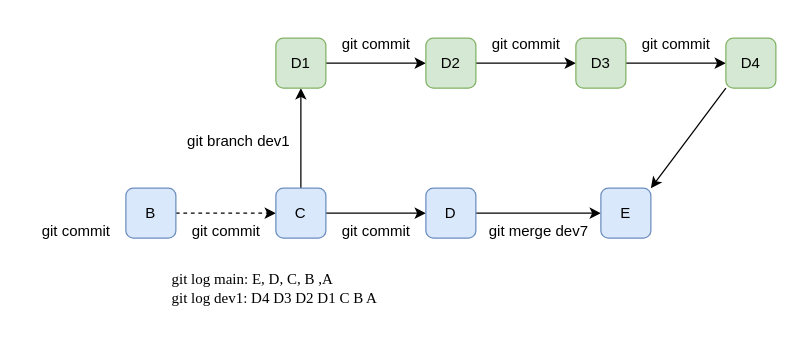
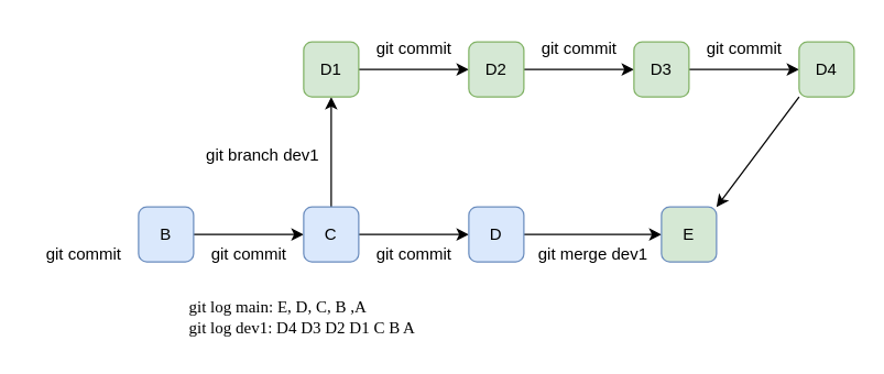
- <mxCell id="2" value="" style="edgeStyle=orthogonalEdgeStyle;rounded=0;orthogonalLoop=1;jettySize=auto;html=1;dashed=1;" edge="1" parent="1" source="3" target="6"><mxGeometry relative="1" as="geometry" /></mxCell>
+ <mxCell id="2" value="" style="edgeStyle=orthogonalEdgeStyle;rounded=0;orthogonalLoop=1;jettySize=auto;html=1;" edge="1" parent="1" source="3" target="6"><mxGeometry relative="1" as="geometry" /></mxCell>
- <mxCell id="9" value="E" style="rounded=1;whiteSpace=wrap;html=1;fillColor=#dae8fc;strokeColor=#6c8ebf;" vertex="1" parent="1"><mxGeometry x="480" y="150" width="40" height="40" as="geometry" /></mxCell>
+ <mxCell id="9" value="E" style="rounded=1;whiteSpace=wrap;html=1;fillColor=#d5e8d4;strokeColor=#6c8ebf;" vertex="1" parent="1"><mxGeometry x="480" y="150" width="40" height="40" as="geometry" /></mxCell>
- <mxCell id="19" value="git merge dev7" style="text;html=1;align=center;verticalAlign=middle;resizable=0;points=[];autosize=1;strokeColor=none;fillColor=none;" vertex="1" parent="1"><mxGeometry x="380" y="170" width="100" height="30" as="geometry" /></mxCell>
+ <mxCell id="19" value="git merge dev1" style="text;html=1;align=center;verticalAlign=middle;resizable=0;points=[];autosize=1;strokeColor=none;fillColor=none;" vertex="1" parent="1"><mxGeometry x="380" y="170" width="100" height="30" as="geometry" /></mxCell>
